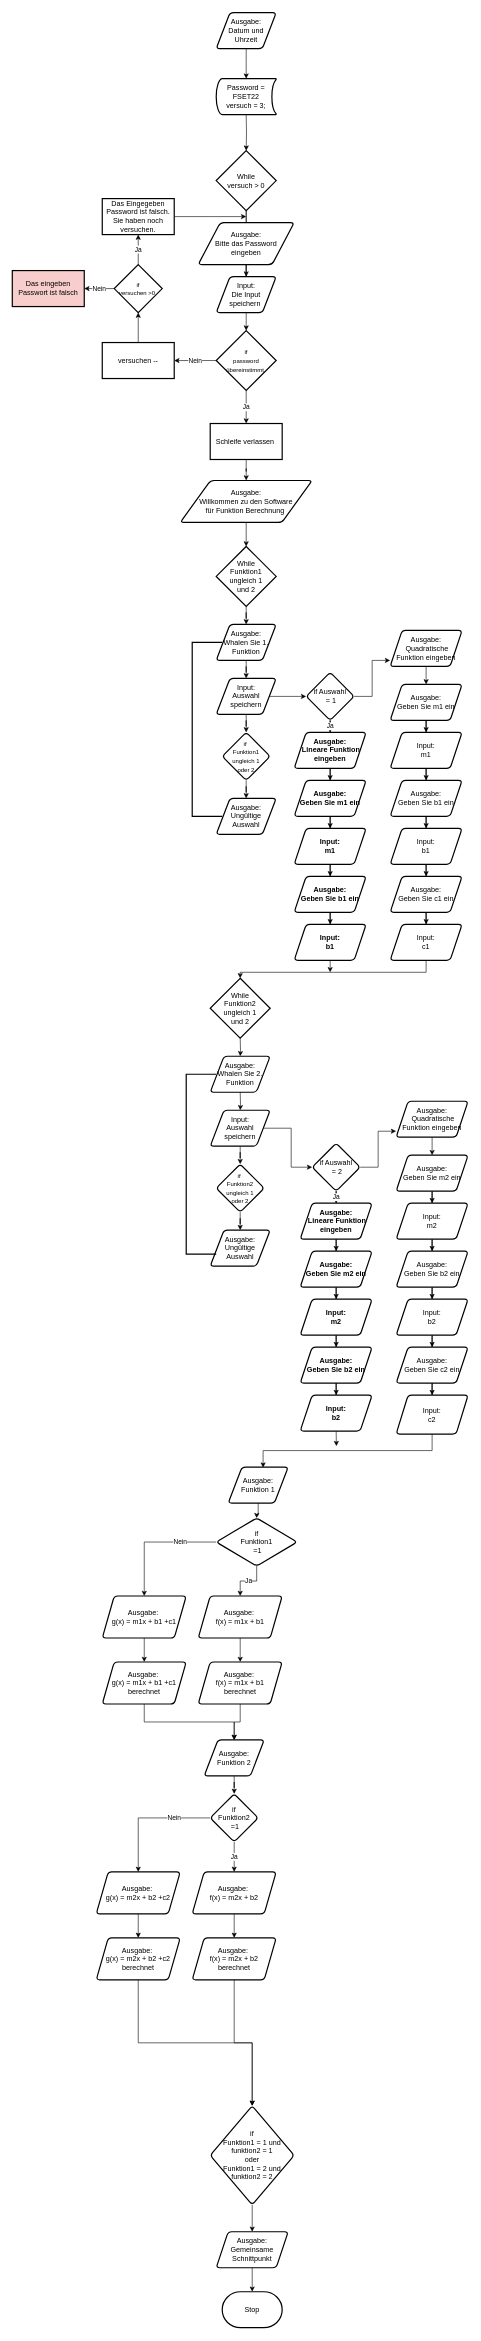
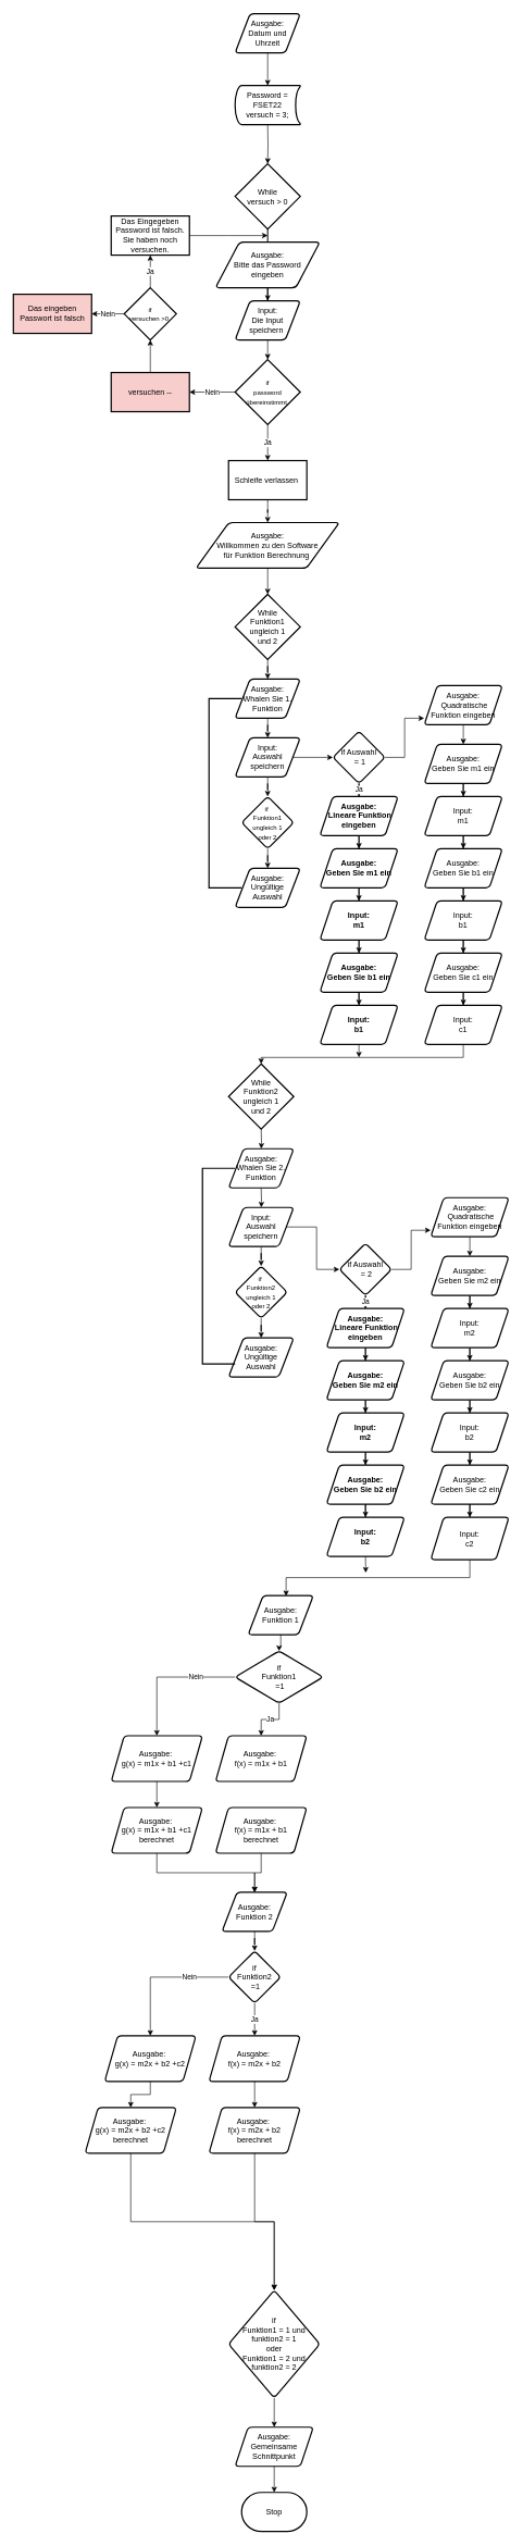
- <mxCell id="15" value="versuchen --" style="whiteSpace=wrap;html=1;strokeWidth=2;" vertex="1" parent="1"><mxGeometry x="170" y="570" width="120" height="60" as="geometry" /></mxCell>
+ <mxCell id="15" value="versuchen --" style="whiteSpace=wrap;html=1;strokeWidth=2;fillColor=#f8cecc;" vertex="1" parent="1"><mxGeometry x="170" y="570" width="120" height="60" as="geometry" /></mxCell>
- <mxCell id="105" value="" style="edgeStyle=orthogonalEdgeStyle;rounded=0;orthogonalLoop=1;jettySize=auto;html=1;" edge="1" parent="1" source="106" target="110"><mxGeometry relative="1" as="geometry" /></mxCell>
- <mxCell id="125" value="Ausgabe:&amp;nbsp;&lt;br&gt;g(x) = m2x + b2 +c2&lt;br&gt;berechnet" style="shape=parallelogram;perimeter=parallelogramPerimeter;whiteSpace=wrap;html=1;fixedSize=1;strokeWidth=2;rounded=1;arcSize=12;" vertex="1" parent="1"><mxGeometry x="160" y="3230" width="140" height="70" as="geometry" /></mxCell>
+ <mxCell id="125" value="Ausgabe:&amp;nbsp;&lt;br&gt;g(x) = m2x + b2 +c2&lt;br&gt;berechnet" style="shape=parallelogram;perimeter=parallelogramPerimeter;whiteSpace=wrap;html=1;fixedSize=1;strokeWidth=2;rounded=1;arcSize=12;" vertex="1" parent="1"><mxGeometry x="130" y="3230" width="140" height="70" as="geometry" /></mxCell>
